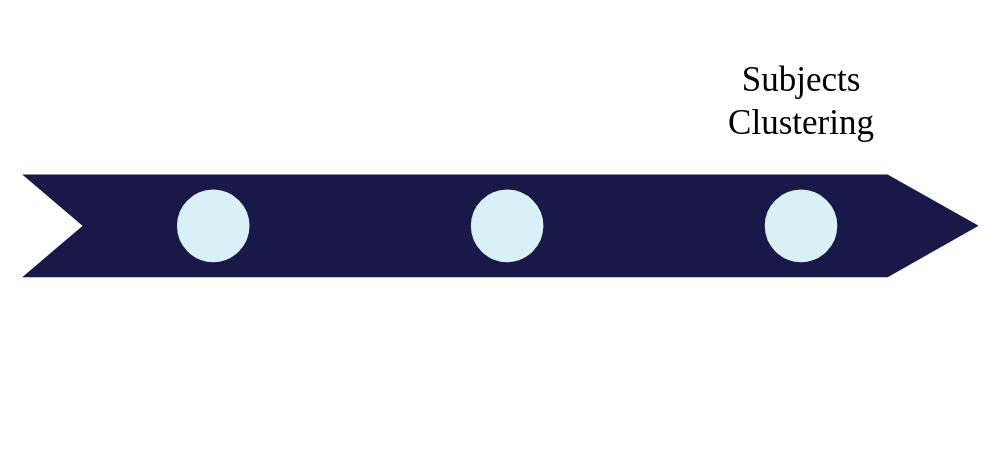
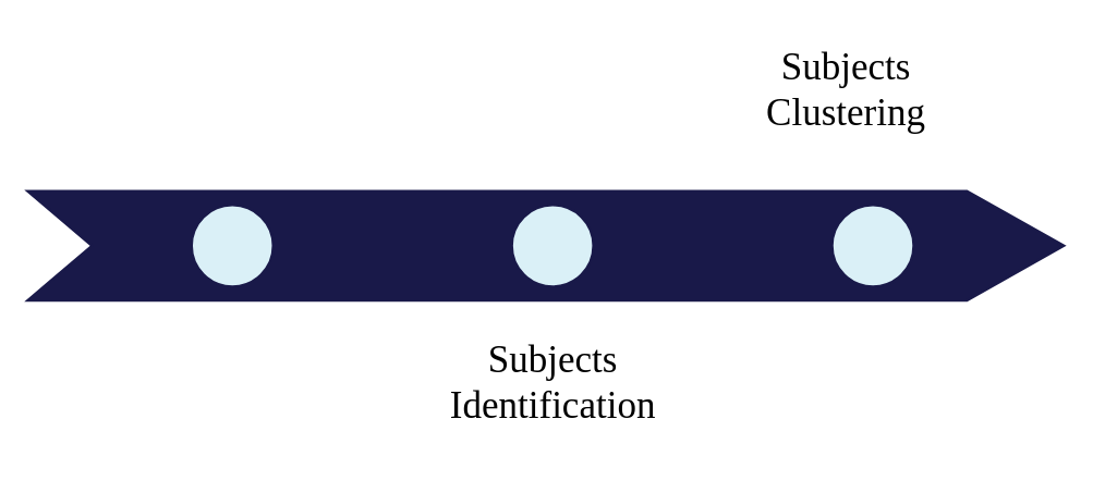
- <mxCell id="7" value="&lt;font style=&quot;font-size: 28px;&quot; face=&quot;Yanone Kaffeesatz&quot;&gt;Subjects Clustering&lt;/font&gt;" style="text;html=1;strokeColor=none;fillColor=none;align=center;verticalAlign=middle;whiteSpace=wrap;rounded=0;fontSize=28;" parent="1" vertex="1"><mxGeometry x="557.5" y="20" width="165" height="120" as="geometry" /></mxCell>
+ <mxCell id="7" value="&lt;font style=&quot;font-size: 28px;&quot; face=&quot;Yanone Kaffeesatz&quot;&gt;Subjects Clustering&lt;/font&gt;" style="text;html=1;strokeColor=none;fillColor=none;align=center;verticalAlign=middle;whiteSpace=wrap;rounded=0;fontSize=28;" parent="1" vertex="1"><mxGeometry x="537.5" y="5" width="165" height="120" as="geometry" /></mxCell>
+ <mxCell id="6" value="&lt;font style=&quot;font-size: 28px;&quot; face=&quot;Yanone Kaffeesatz&quot;&gt;Subjects Identification&lt;/font&gt;" style="text;html=1;strokeColor=none;fillColor=none;align=center;verticalAlign=middle;whiteSpace=wrap;rounded=0;fontSize=28;" parent="1" vertex="1"><mxGeometry x="322.5" y="220" width="165" height="120" as="geometry" /></mxCell>
